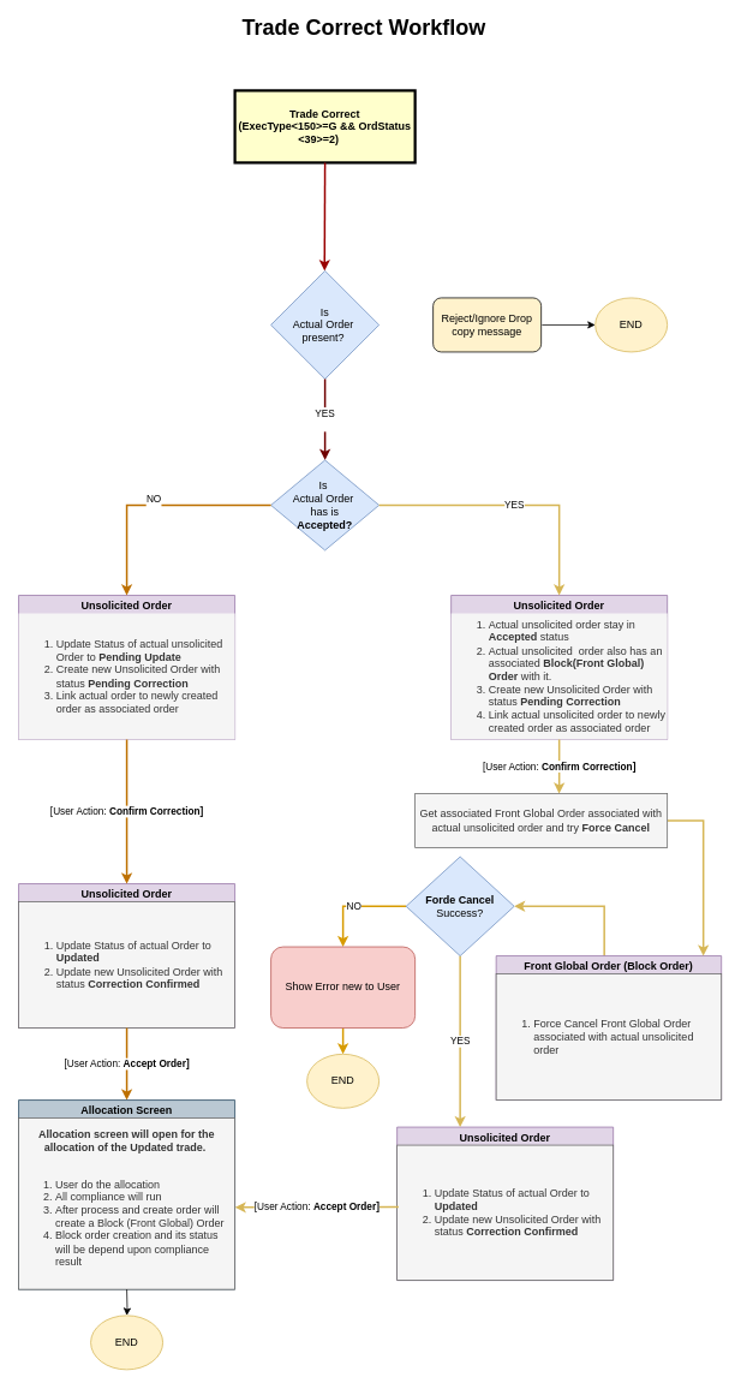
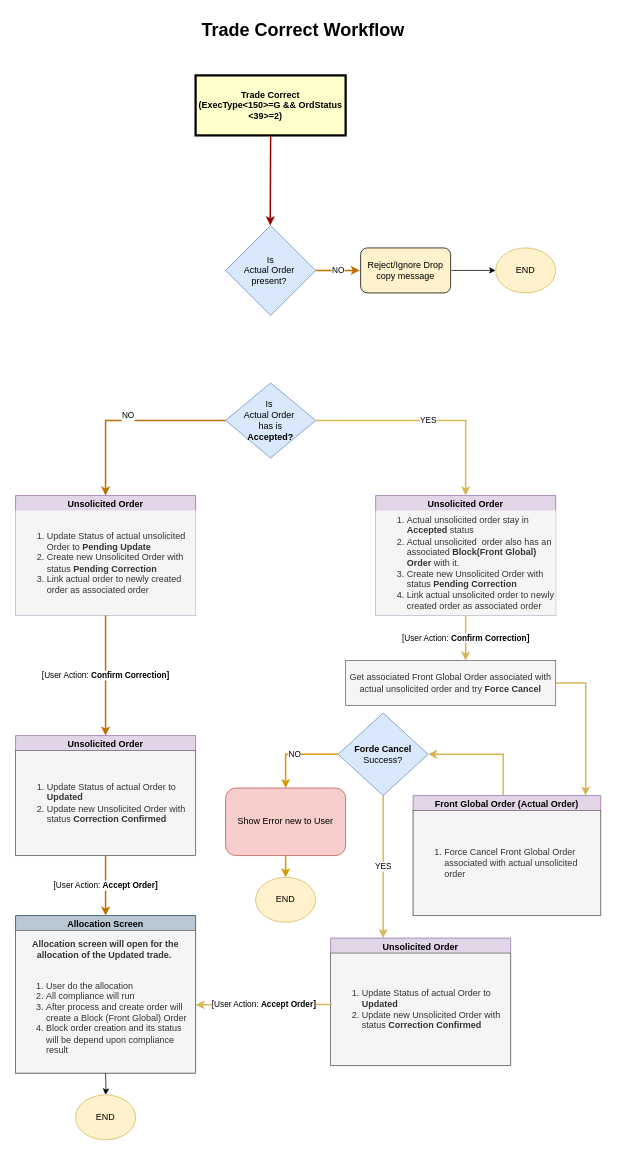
- <mxCell id="34" value="Trade Correct Workflow" style="text;strokeColor=none;fillColor=none;html=1;fontSize=24;fontStyle=1;verticalAlign=middle;align=center;" parent="1" vertex="1"><mxGeometry x="23" y="10" width="760" height="40" as="geometry" /></mxCell>
+ <mxCell id="34" value="Trade Correct Workflow" style="text;strokeColor=none;fillColor=none;html=1;fontSize=24;fontStyle=1;verticalAlign=middle;align=center;" parent="1" vertex="1"><mxGeometry x="23" y="20" width="760" height="40" as="geometry" /></mxCell>
+ <mxCell id="6" value="NO" style="edgeStyle=orthogonalEdgeStyle;rounded=0;orthogonalLoop=1;jettySize=auto;html=1;fillColor=#f0a30a;strokeColor=#BD7000;strokeWidth=2;" parent="1" source="7" target="8" edge="1"><mxGeometry relative="1" as="geometry"><mxPoint x="540" y="360" as="targetPoint" /><Array as="points"><mxPoint x="430" y="360" /><mxPoint x="430" y="360" /></Array></mxGeometry></mxCell>
- <mxCell id="9" value="YES&lt;div&gt;&lt;br&gt;&lt;/div&gt;" style="edgeStyle=orthogonalEdgeStyle;rounded=0;orthogonalLoop=1;jettySize=auto;html=1;fillColor=#a20025;strokeColor=#6F0000;strokeWidth=2;" parent="1" source="7" target="10" edge="1"><mxGeometry relative="1" as="geometry"><mxPoint x="359" y="490" as="targetPoint" /></mxGeometry></mxCell>
- <mxCell id="22" value="Front Global Order (Block Order)" style="swimlane;whiteSpace=wrap;html=1;fillColor=#e1d5e7;strokeColor=#9673a6;" parent="1" vertex="1"><mxGeometry x="550" y="1060" width="250" height="160" as="geometry" /></mxCell>
+ <mxCell id="22" value="Front Global Order (Actual Order)" style="swimlane;whiteSpace=wrap;html=1;fillColor=#e1d5e7;strokeColor=#9673a6;" parent="1" vertex="1"><mxGeometry x="550" y="1060" width="250" height="160" as="geometry" /></mxCell>
